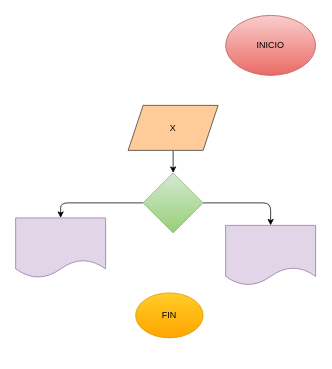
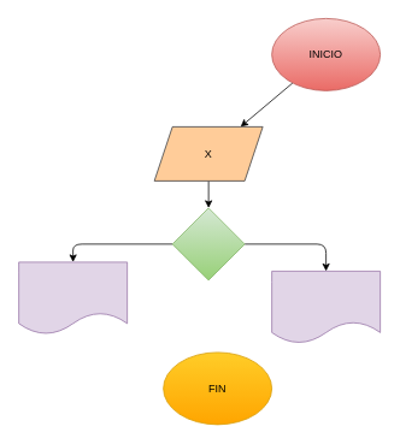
+ <mxCell id="3" style="edgeStyle=none;html=1;fontColor=#171717;" edge="1" parent="1" source="4" target="6"><mxGeometry relative="1" as="geometry" /></mxCell>
- <mxCell id="2" value="FIN" style="ellipse;whiteSpace=wrap;html=1;fillColor=#ffcd28;gradientColor=#ffa500;strokeColor=#d79b00;" vertex="1" parent="1"><mxGeometry x="180" y="390" width="90" height="60" as="geometry" /></mxCell>
+ <mxCell id="2" value="FIN" style="ellipse;whiteSpace=wrap;html=1;fillColor=#ffcd28;gradientColor=#ffa500;strokeColor=#d79b00;" vertex="1" parent="1"><mxGeometry x="180" y="390" width="120" height="80" as="geometry" /></mxCell>
